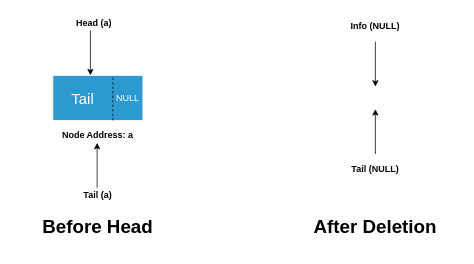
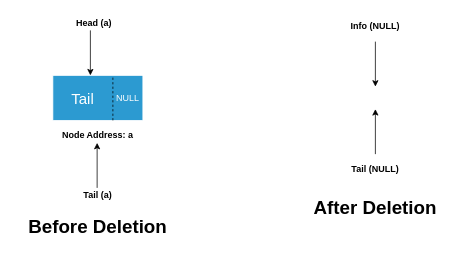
- <mxCell id="13" value="Before Head" style="text;html=1;strokeColor=none;fillColor=none;align=center;verticalAlign=middle;whiteSpace=wrap;rounded=0;fontSize=25;fontStyle=1" parent="1" vertex="1"><mxGeometry x="20" y="270" width="220" height="60" as="geometry" /></mxCell>
+ <mxCell id="13" value="Before Deletion" style="text;html=1;strokeColor=none;fillColor=none;align=center;verticalAlign=middle;whiteSpace=wrap;rounded=0;fontSize=25;fontStyle=1" parent="1" vertex="1"><mxGeometry x="20" y="270" width="220" height="60" as="geometry" /></mxCell>
- <mxCell id="14" value="After Deletion" style="text;html=1;strokeColor=none;fillColor=none;align=center;verticalAlign=middle;whiteSpace=wrap;rounded=0;fontSize=25;fontStyle=1" parent="1" vertex="1"><mxGeometry x="390" y="270" width="220" height="60" as="geometry" /></mxCell>
+ <mxCell id="14" value="After Deletion" style="text;html=1;strokeColor=none;fillColor=none;align=center;verticalAlign=middle;whiteSpace=wrap;rounded=0;fontSize=25;fontStyle=1" parent="1" vertex="1"><mxGeometry x="390" y="245" width="220" height="60" as="geometry" /></mxCell>
